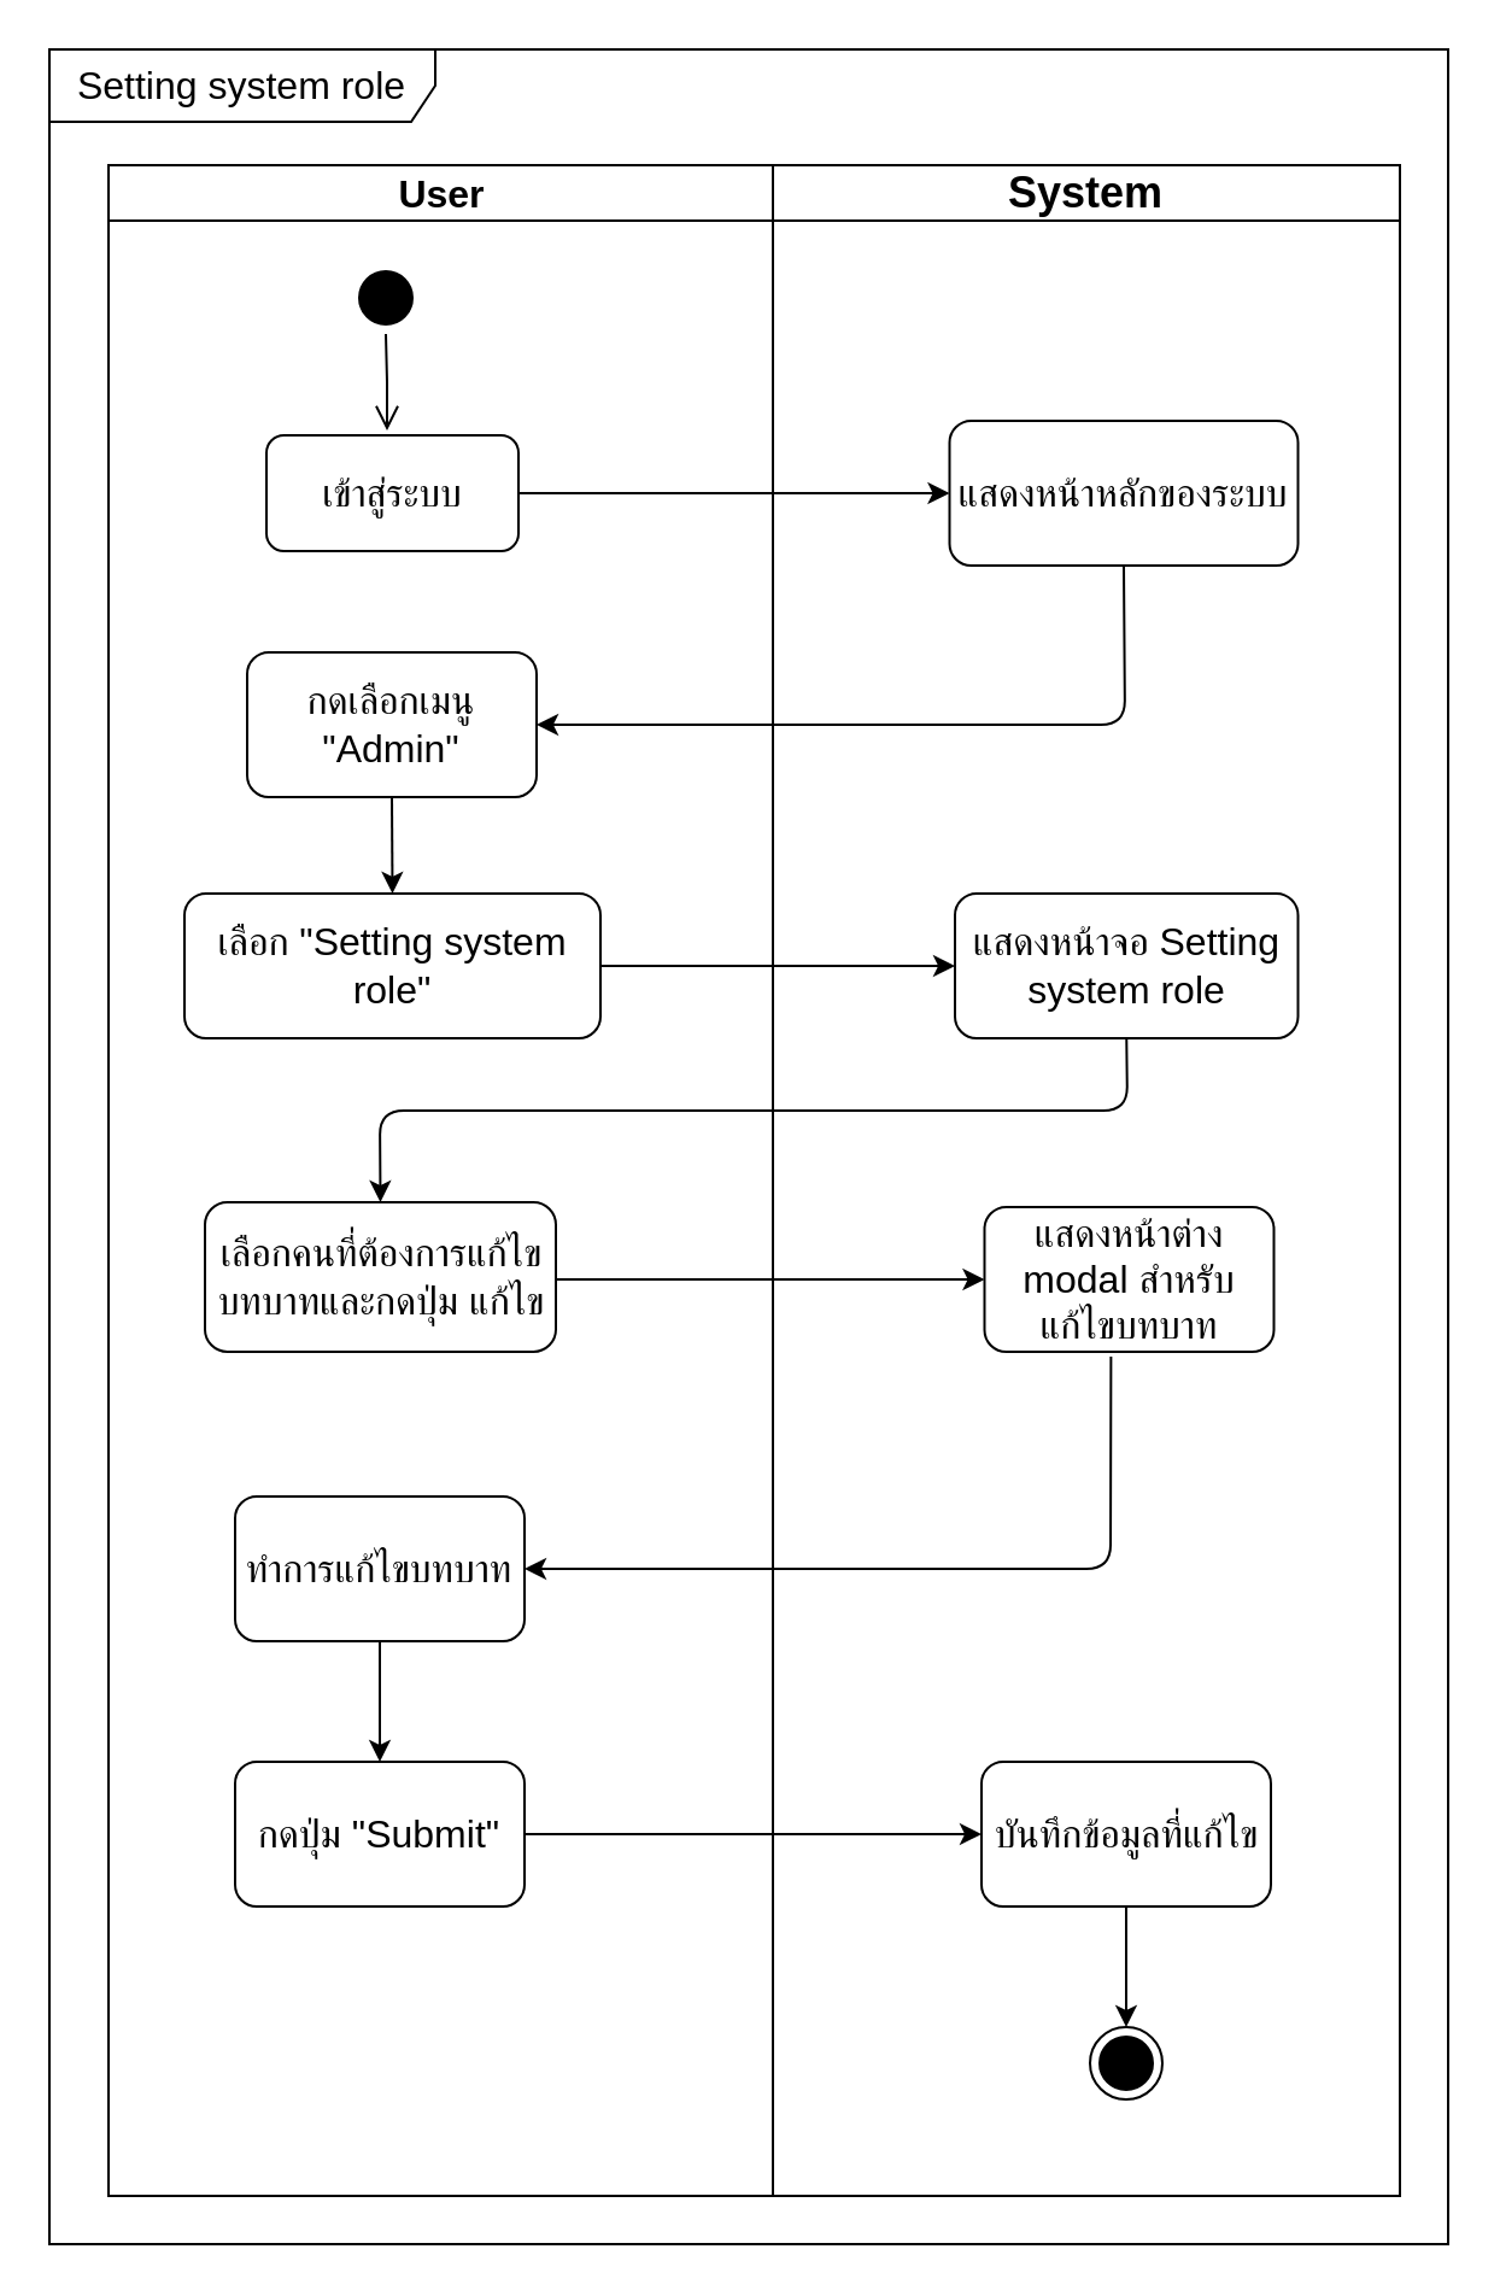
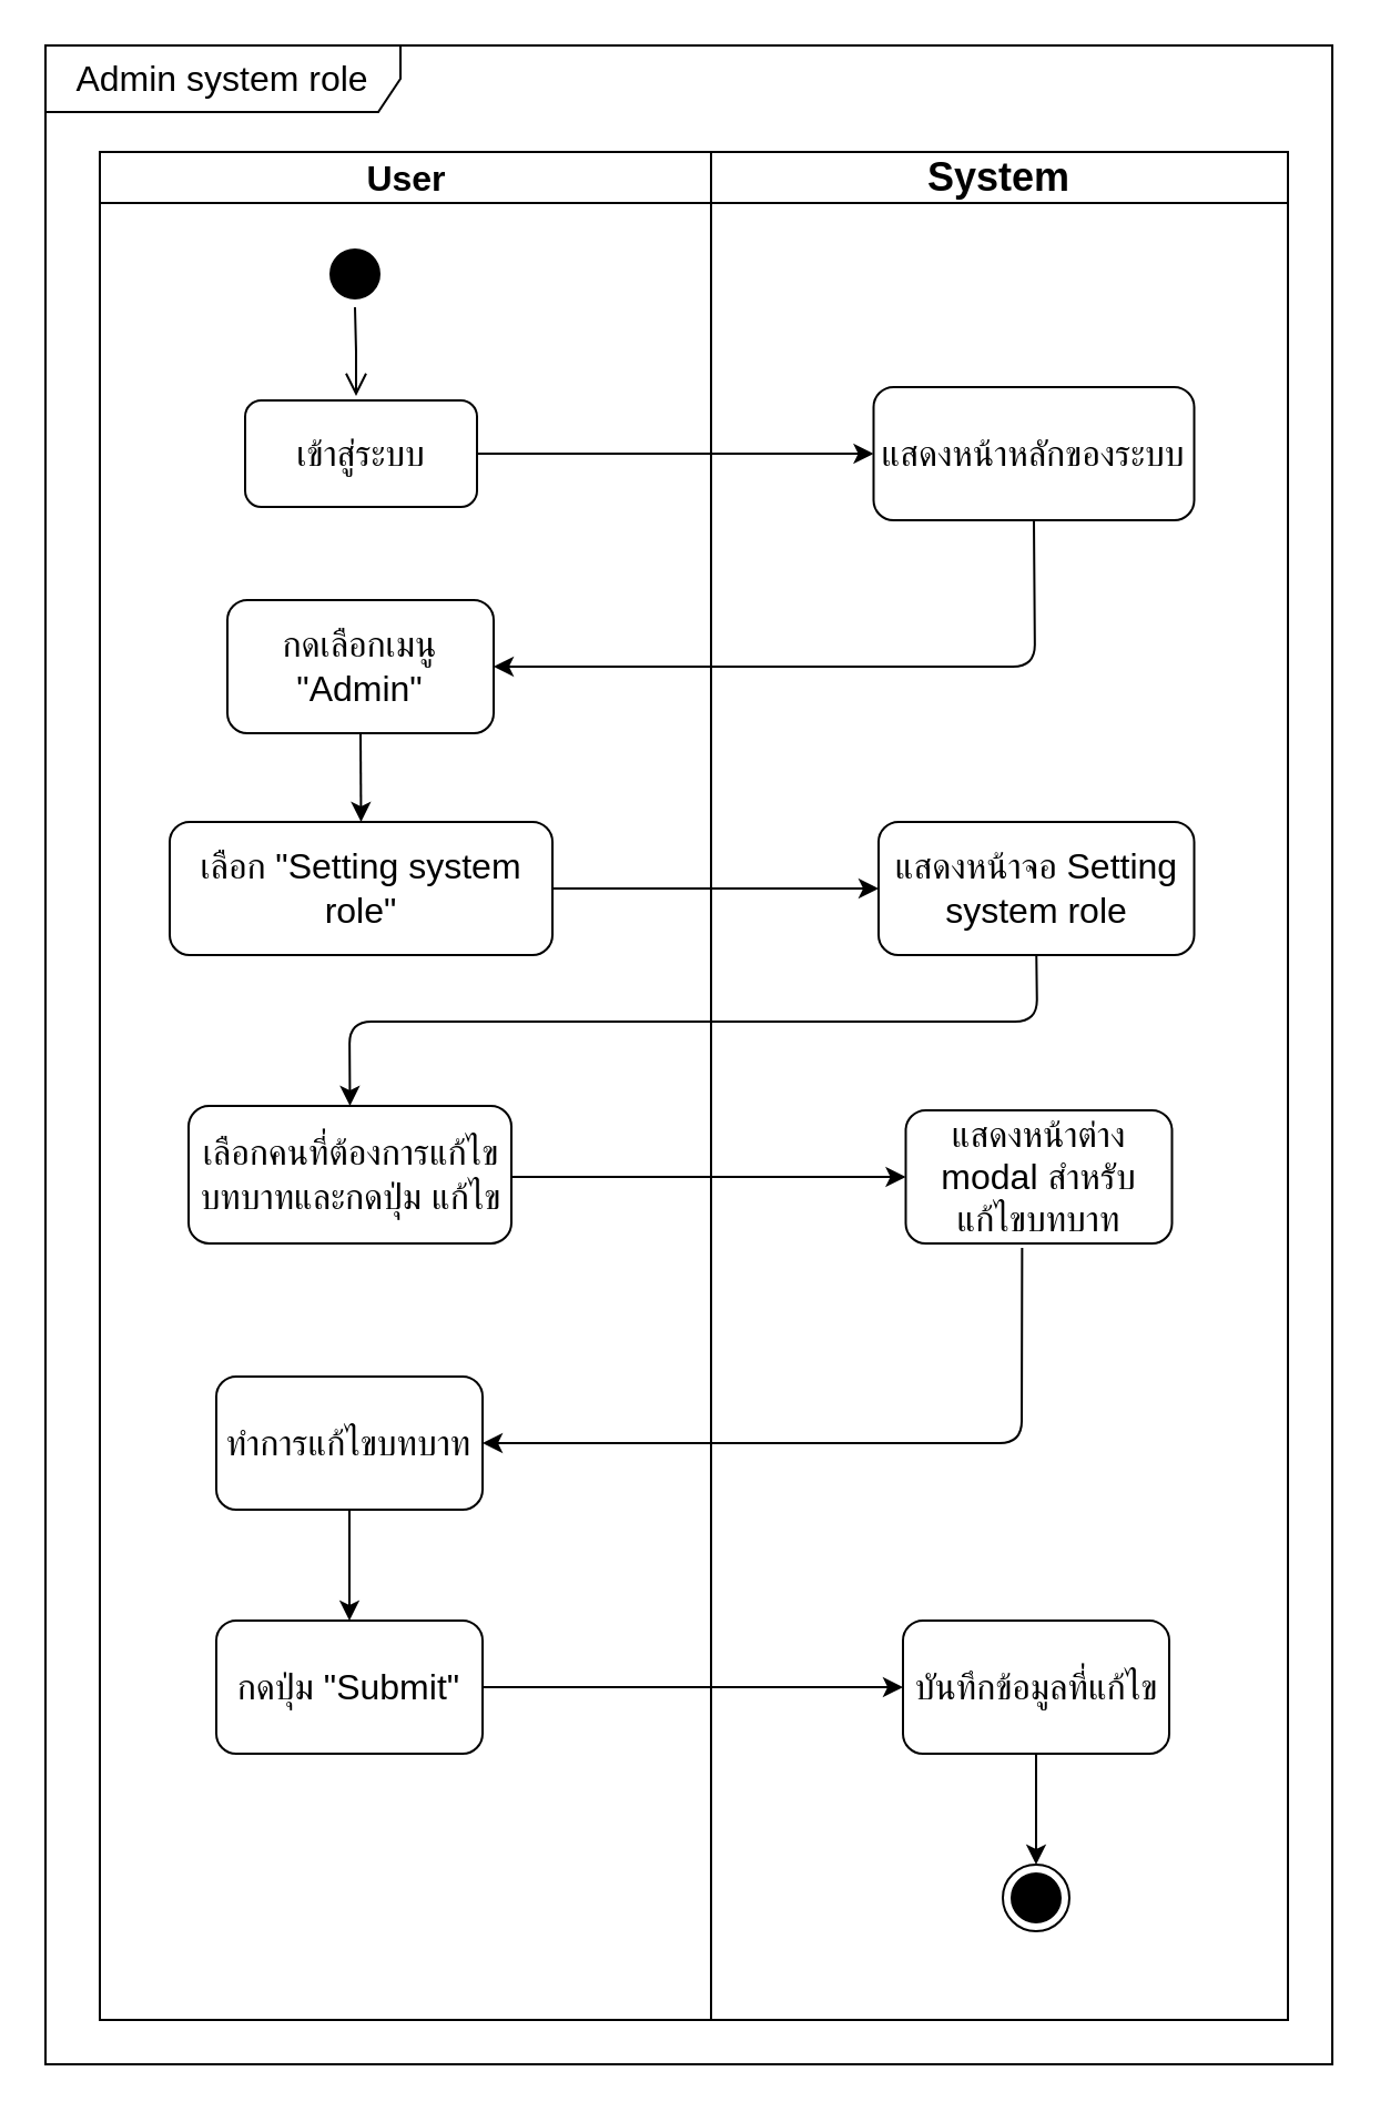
- <mxCell id="27" value="Setting system role" style="shape=umlFrame;whiteSpace=wrap;html=1;strokeColor=#000000;fontSize=16;width=160;height=30;" vertex="1" parent="1"><mxGeometry x="20" y="20" width="580" height="910" as="geometry" /></mxCell>
+ <mxCell id="27" value="Admin system role" style="shape=umlFrame;whiteSpace=wrap;html=1;strokeColor=#000000;fontSize=16;width=160;height=30;" vertex="1" parent="1"><mxGeometry x="20" y="20" width="580" height="910" as="geometry" /></mxCell>
